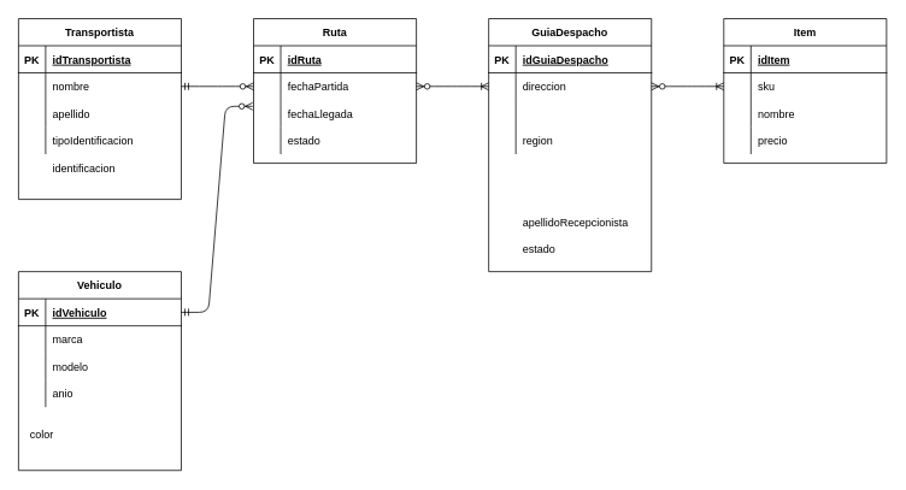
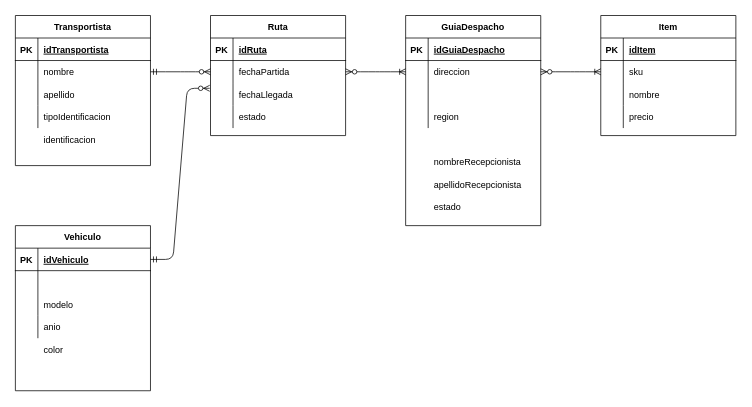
+ <mxCell id="71" value="nombreRecepcionista" style="shape=partialRectangle;connectable=0;fillColor=none;top=0;left=0;bottom=0;right=0;align=left;spacingLeft=6;overflow=hidden;" vertex="1" parent="1"><mxGeometry x="570" y="200" width="150" height="30" as="geometry" /></mxCell>
- <mxCell id="21" value="marca" style="shape=partialRectangle;connectable=0;fillColor=none;top=0;left=0;bottom=0;right=0;align=left;spacingLeft=6;overflow=hidden;" vertex="1" parent="19"><mxGeometry x="30" width="150" height="30" as="geometry" /></mxCell>
- <mxCell id="56" value="color" style="shape=partialRectangle;connectable=0;fillColor=none;top=0;left=0;bottom=0;right=0;align=left;spacingLeft=6;overflow=hidden;" vertex="1" parent="1"><mxGeometry x="25" y="465" width="150" height="30" as="geometry" /></mxCell>
+ <mxCell id="56" value="color" style="shape=partialRectangle;connectable=0;fillColor=none;top=0;left=0;bottom=0;right=0;align=left;spacingLeft=6;overflow=hidden;" vertex="1" parent="1"><mxGeometry x="50" y="450" width="150" height="30" as="geometry" /></mxCell>
